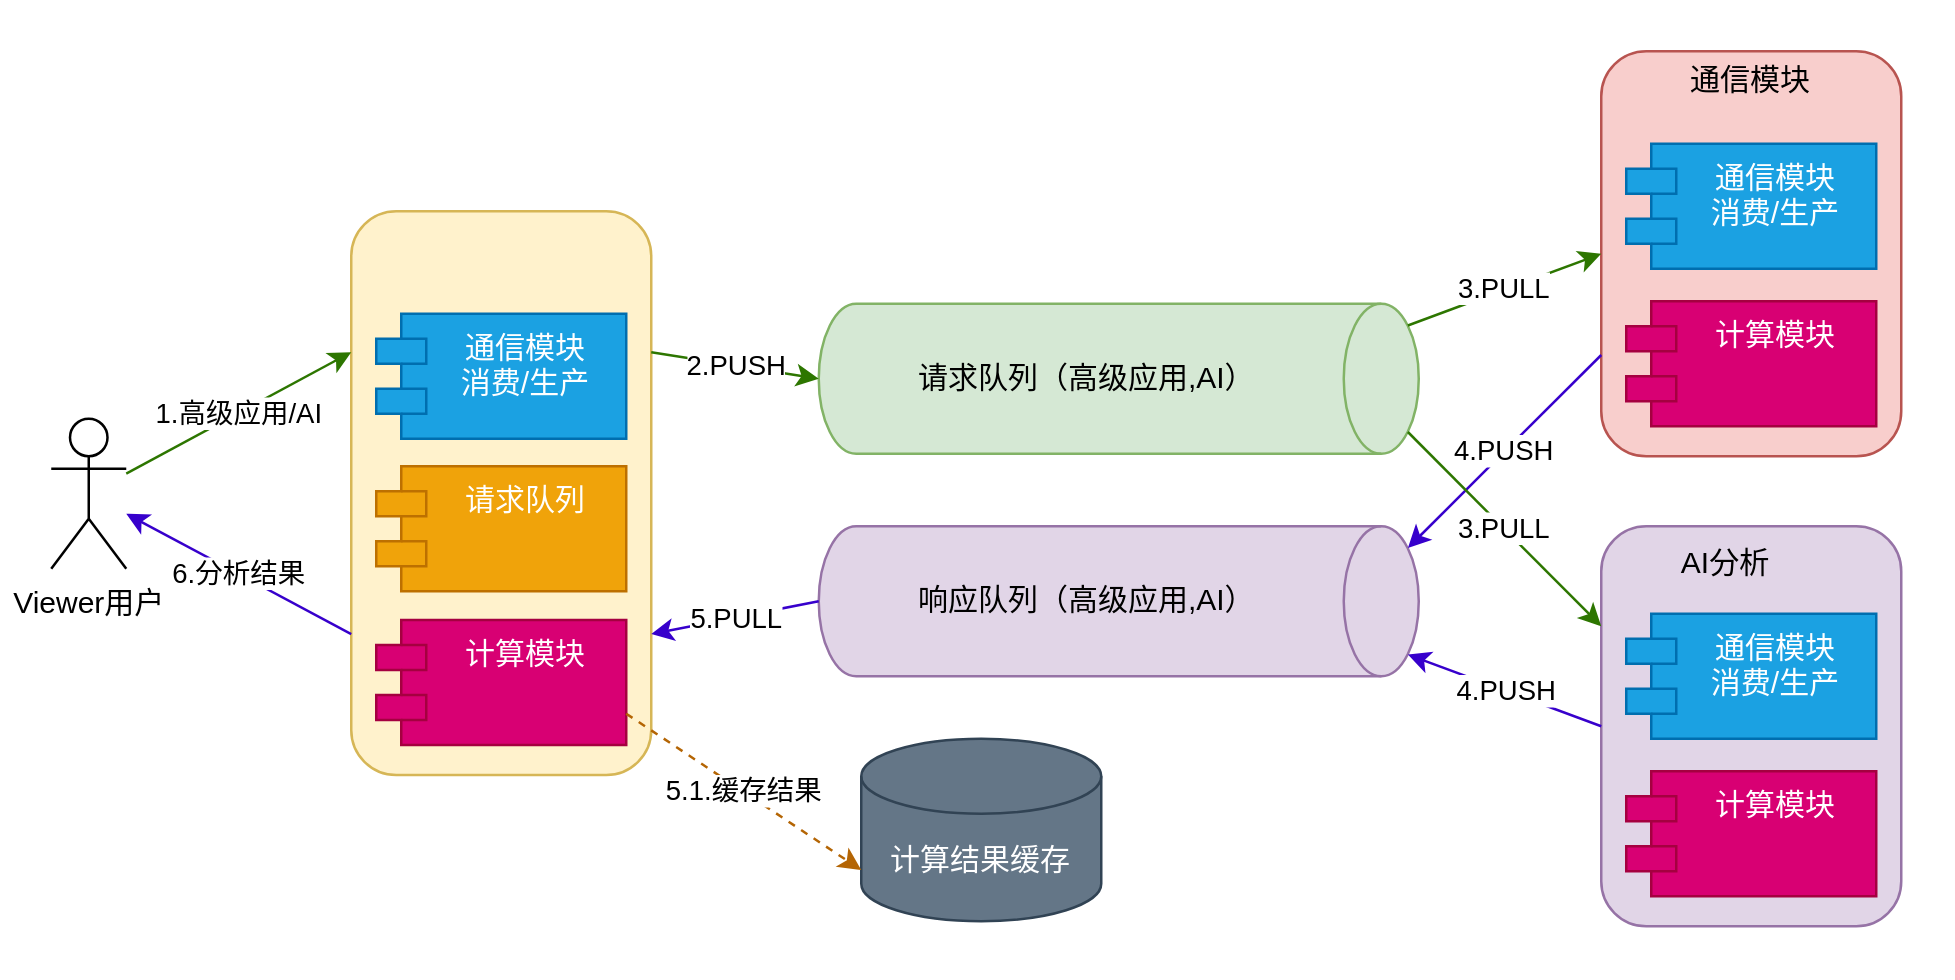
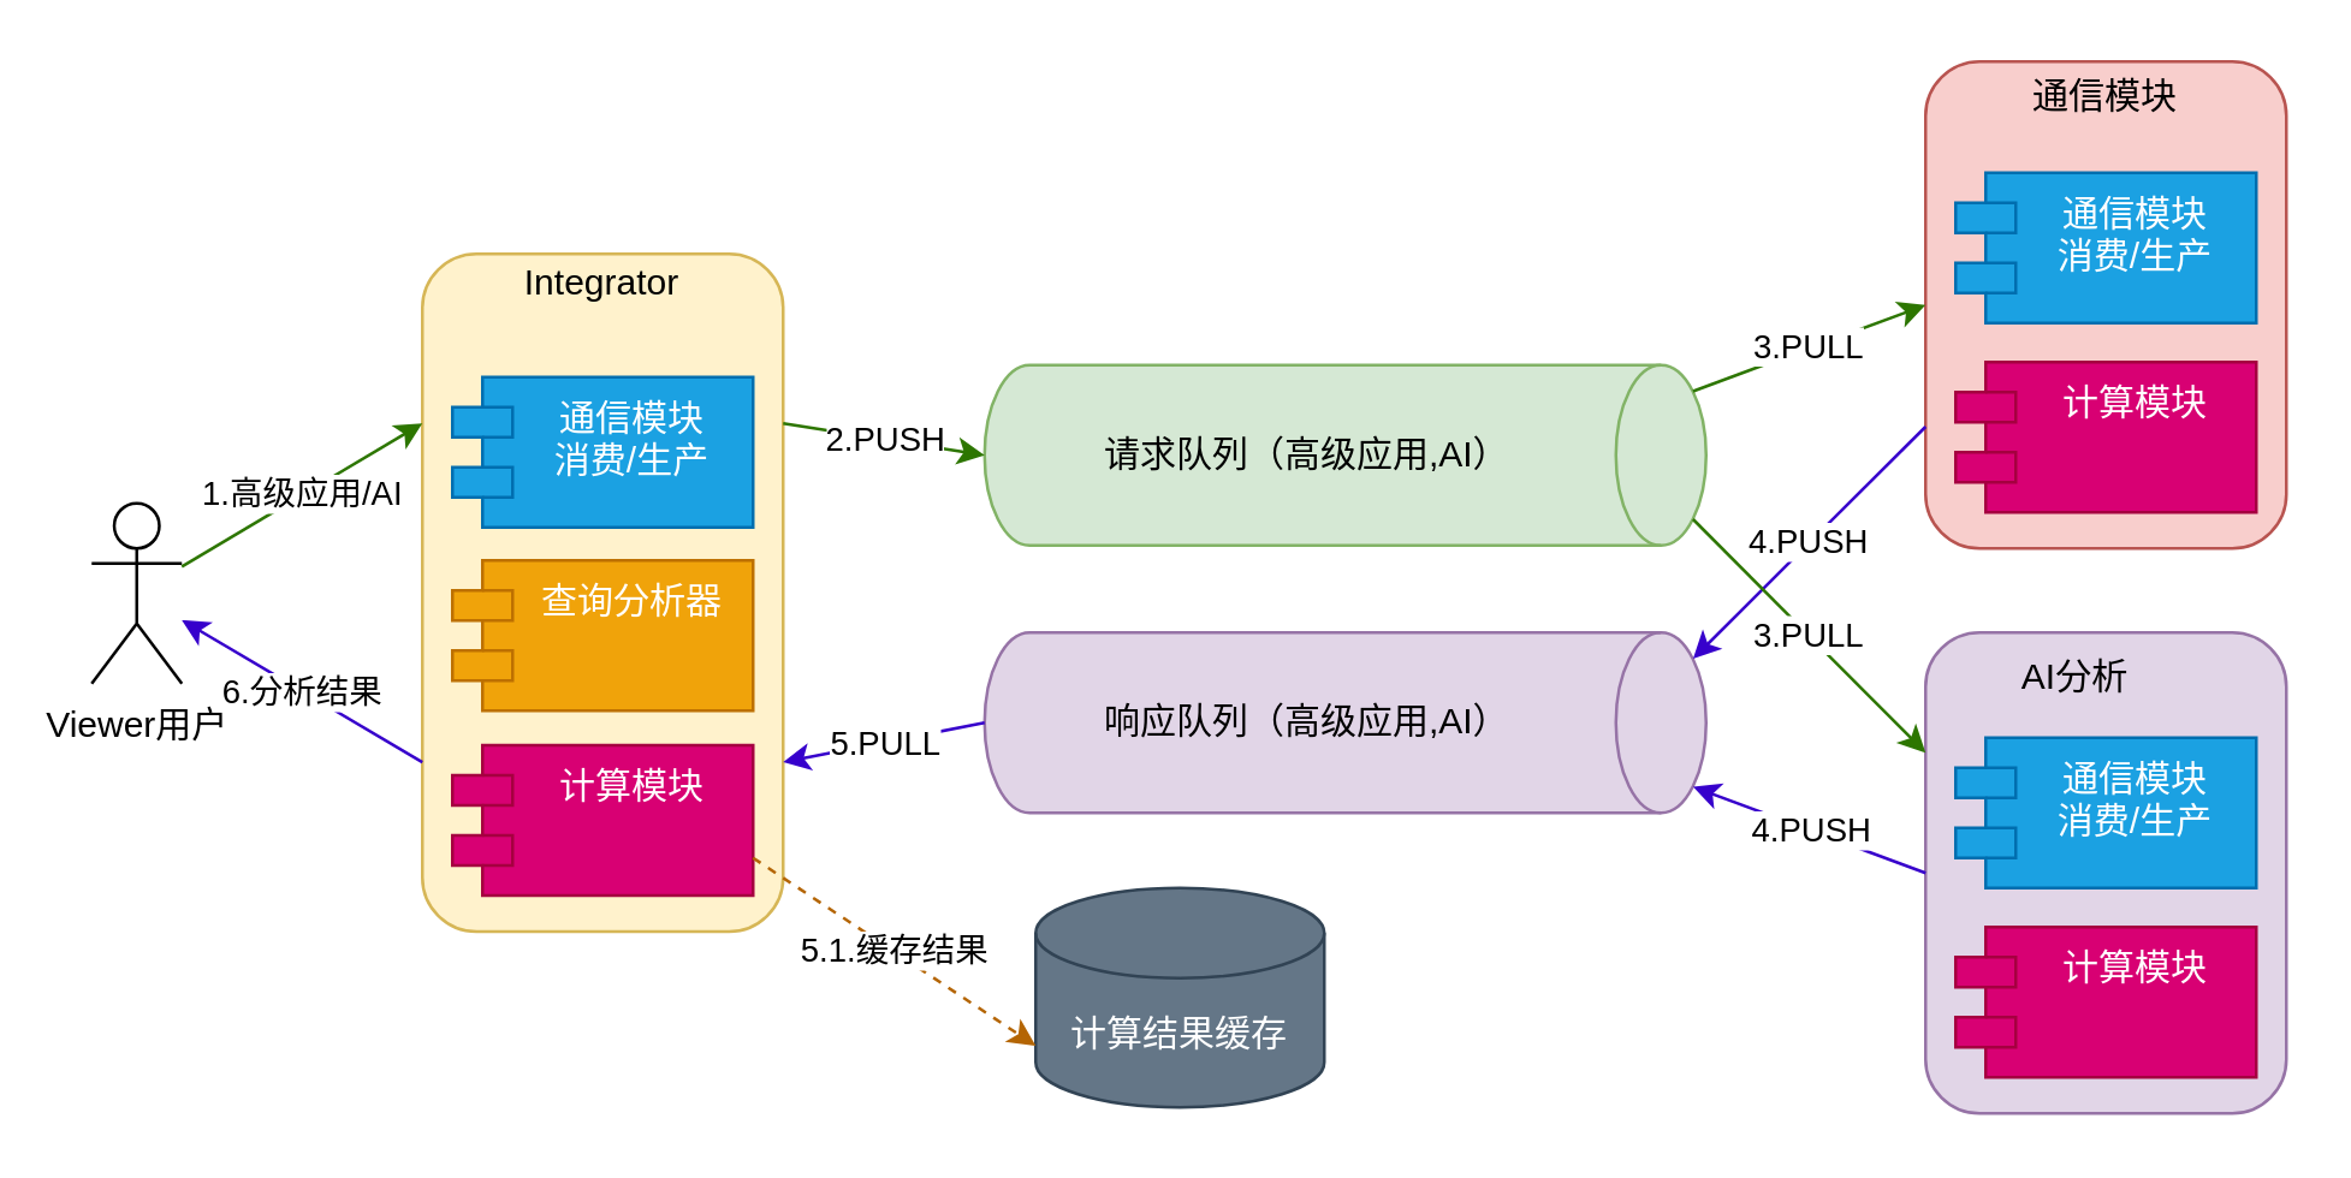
+ <mxCell id="26" value="Integrator" style="text;html=1;strokeColor=none;fillColor=none;align=center;verticalAlign=middle;whiteSpace=wrap;rounded=0;" vertex="1" parent="1"><mxGeometry x="175" y="84" width="50" height="20" as="geometry" /></mxCell>
- <mxCell id="4" value="Viewer用户" style="shape=umlActor;verticalLabelPosition=bottom;verticalAlign=top;html=1;outlineConnect=0;" vertex="1" parent="1"><mxGeometry x="20" y="167" width="30" height="60" as="geometry" /></mxCell>
+ <mxCell id="4" value="Viewer用户" style="shape=umlActor;verticalLabelPosition=bottom;verticalAlign=top;html=1;outlineConnect=0;" vertex="1" parent="1"><mxGeometry x="30" y="167" width="30" height="60" as="geometry" /></mxCell>
- <mxCell id="10" value="请求队列" style="shape=module;align=left;spacingLeft=20;align=center;verticalAlign=top;fillColor=#f0a30a;strokeColor=#BD7000;fontColor=#ffffff;" vertex="1" parent="1"><mxGeometry x="150" y="186" width="100" height="50" as="geometry" /></mxCell>
+ <mxCell id="10" value="查询分析器" style="shape=module;align=left;spacingLeft=20;align=center;verticalAlign=top;fillColor=#f0a30a;strokeColor=#BD7000;fontColor=#ffffff;" vertex="1" parent="1"><mxGeometry x="150" y="186" width="100" height="50" as="geometry" /></mxCell>
